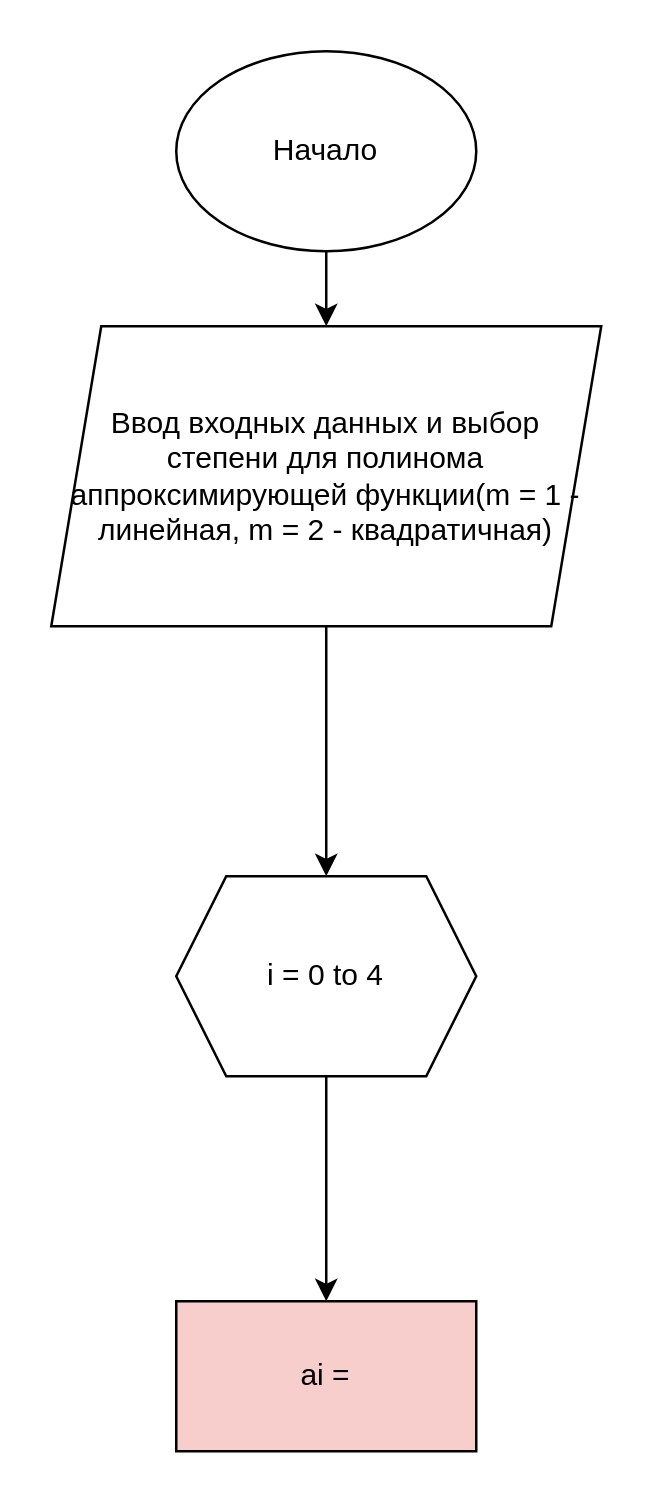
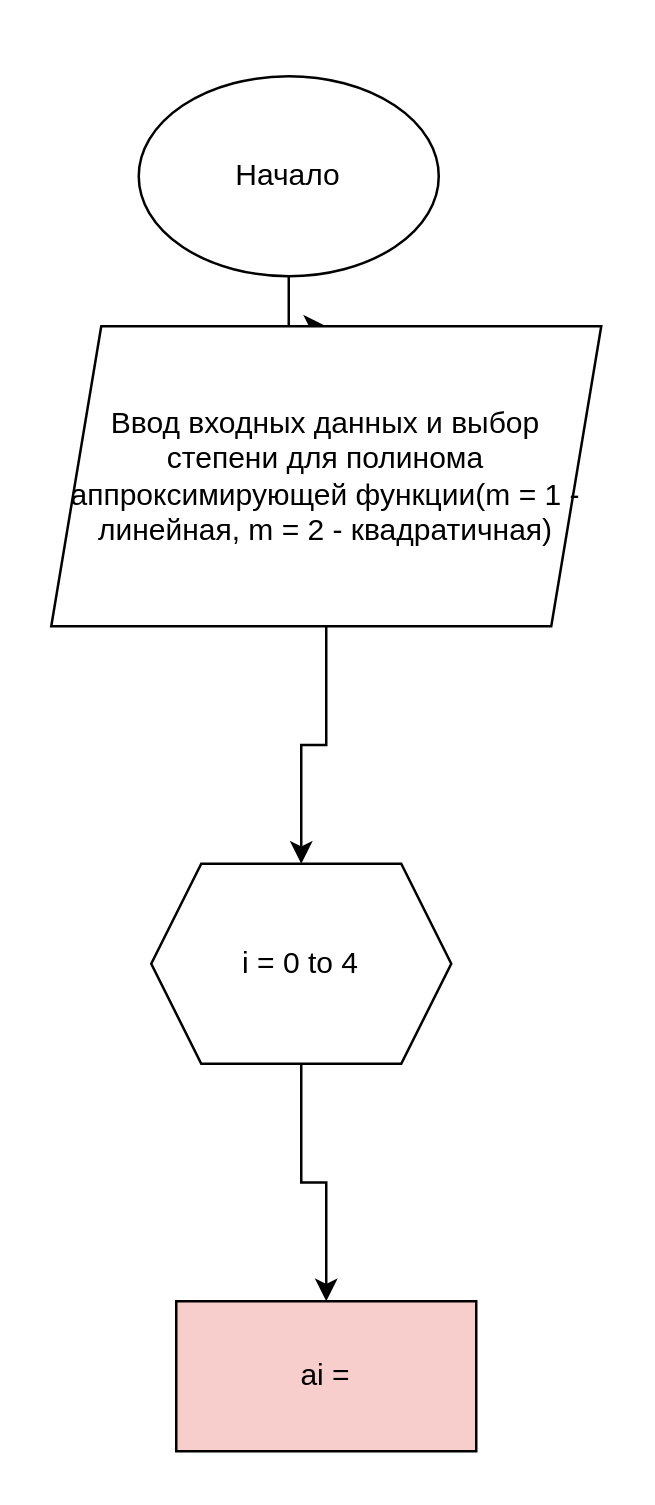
- <mxCell id="3" value="Начало" style="ellipse;whiteSpace=wrap;html=1;" vertex="1" parent="1"><mxGeometry x="70" y="20" width="120" height="80" as="geometry" /></mxCell>
+ <mxCell id="3" value="Начало" style="ellipse;whiteSpace=wrap;html=1;" vertex="1" parent="1"><mxGeometry x="55" y="30" width="120" height="80" as="geometry" /></mxCell>
- <mxCell id="7" value="i = 0 to 4" style="shape=hexagon;perimeter=hexagonPerimeter2;whiteSpace=wrap;html=1;fixedSize=1;" vertex="1" parent="1"><mxGeometry x="70" y="350" width="120" height="80" as="geometry" /></mxCell>
+ <mxCell id="7" value="i = 0 to 4" style="shape=hexagon;perimeter=hexagonPerimeter2;whiteSpace=wrap;html=1;fixedSize=1;" vertex="1" parent="1"><mxGeometry x="60" y="345" width="120" height="80" as="geometry" /></mxCell>
